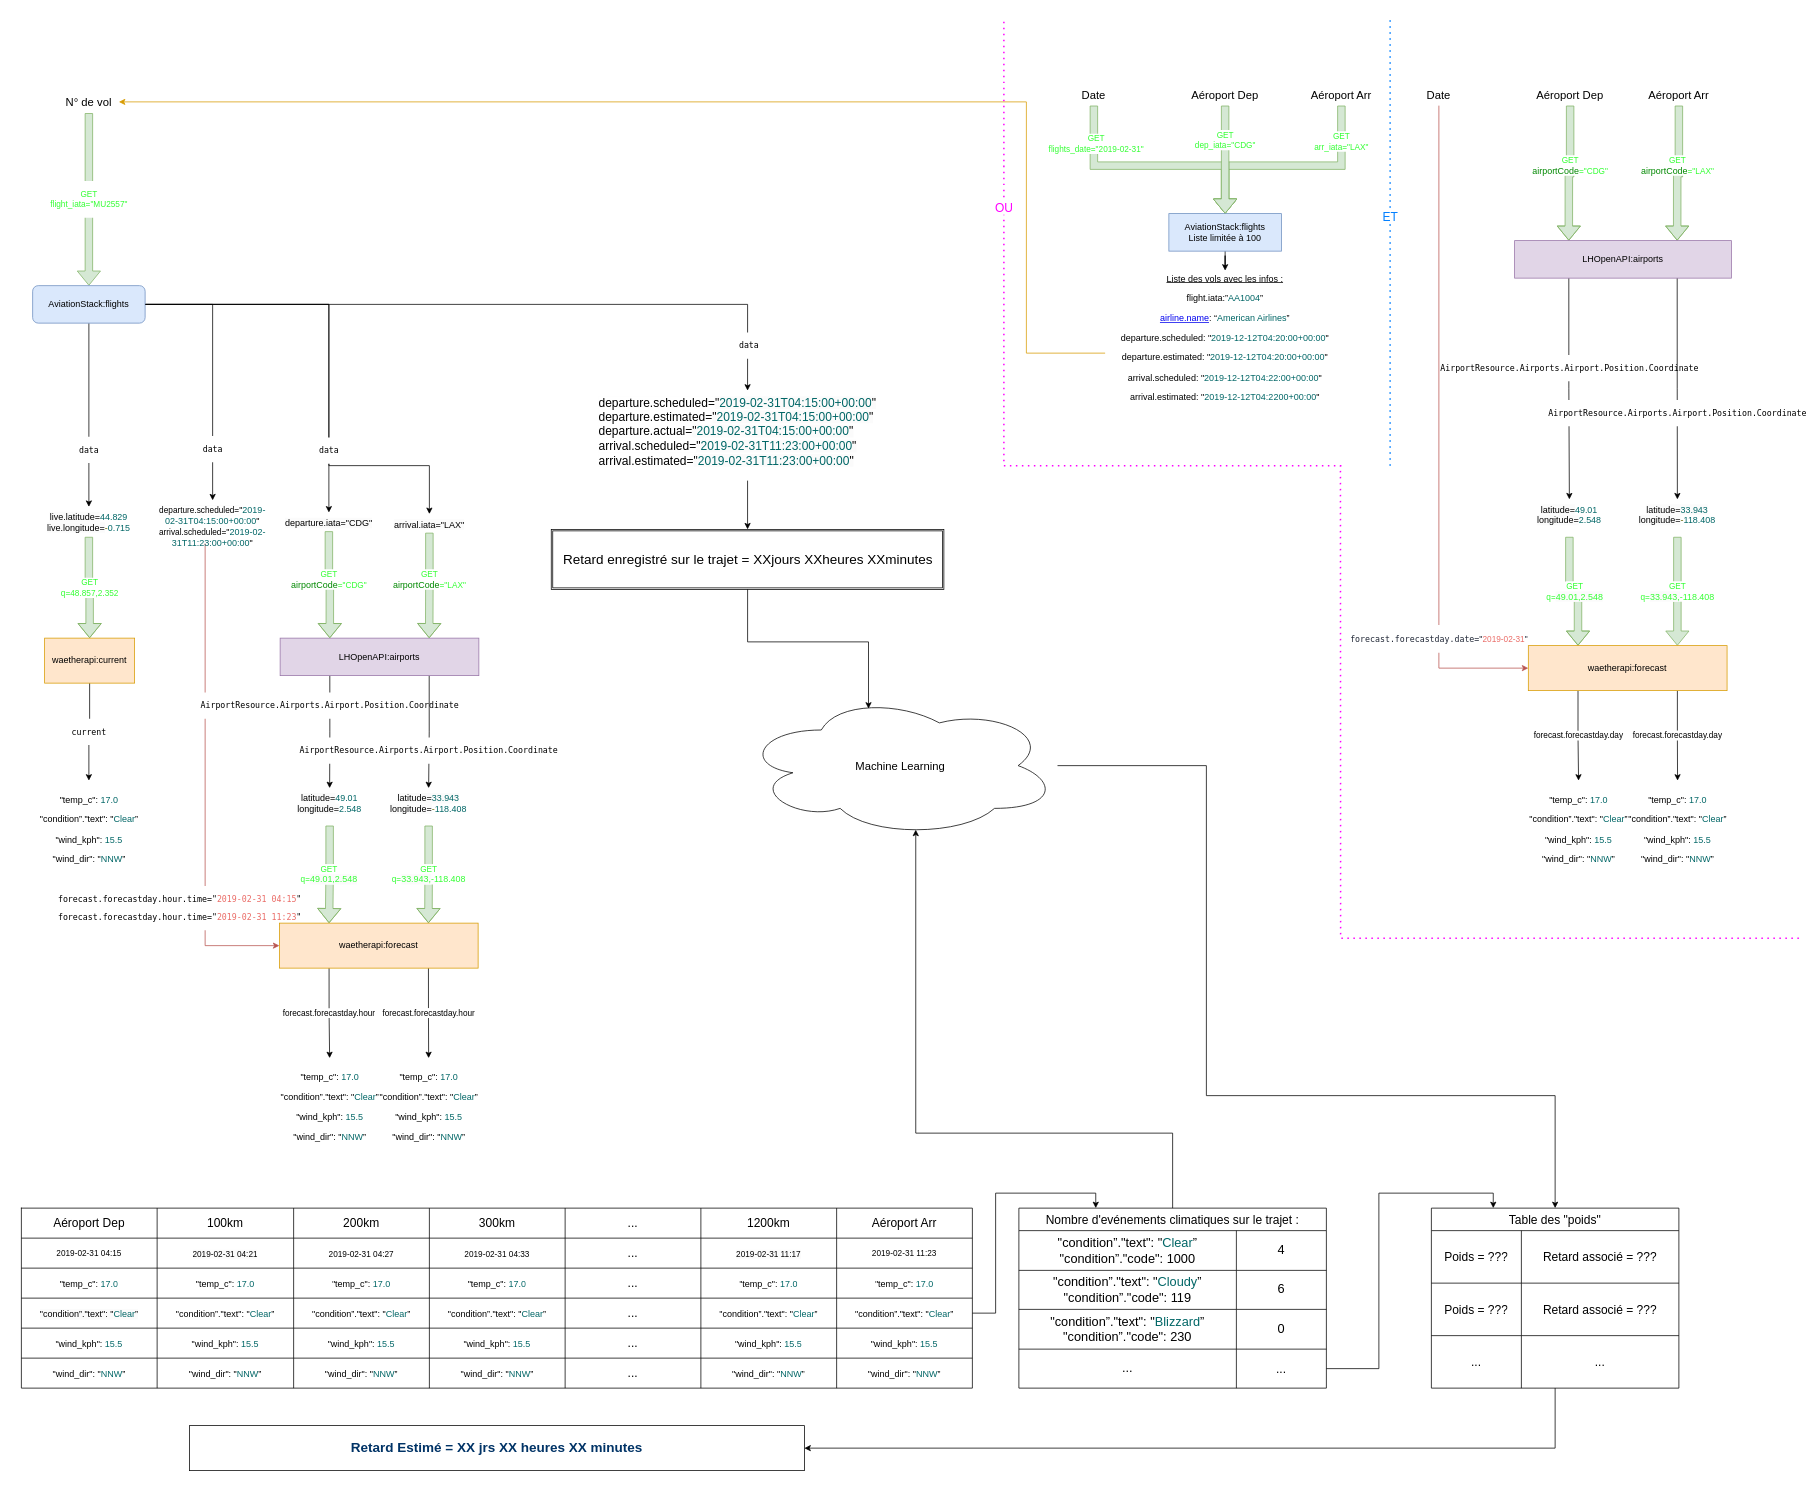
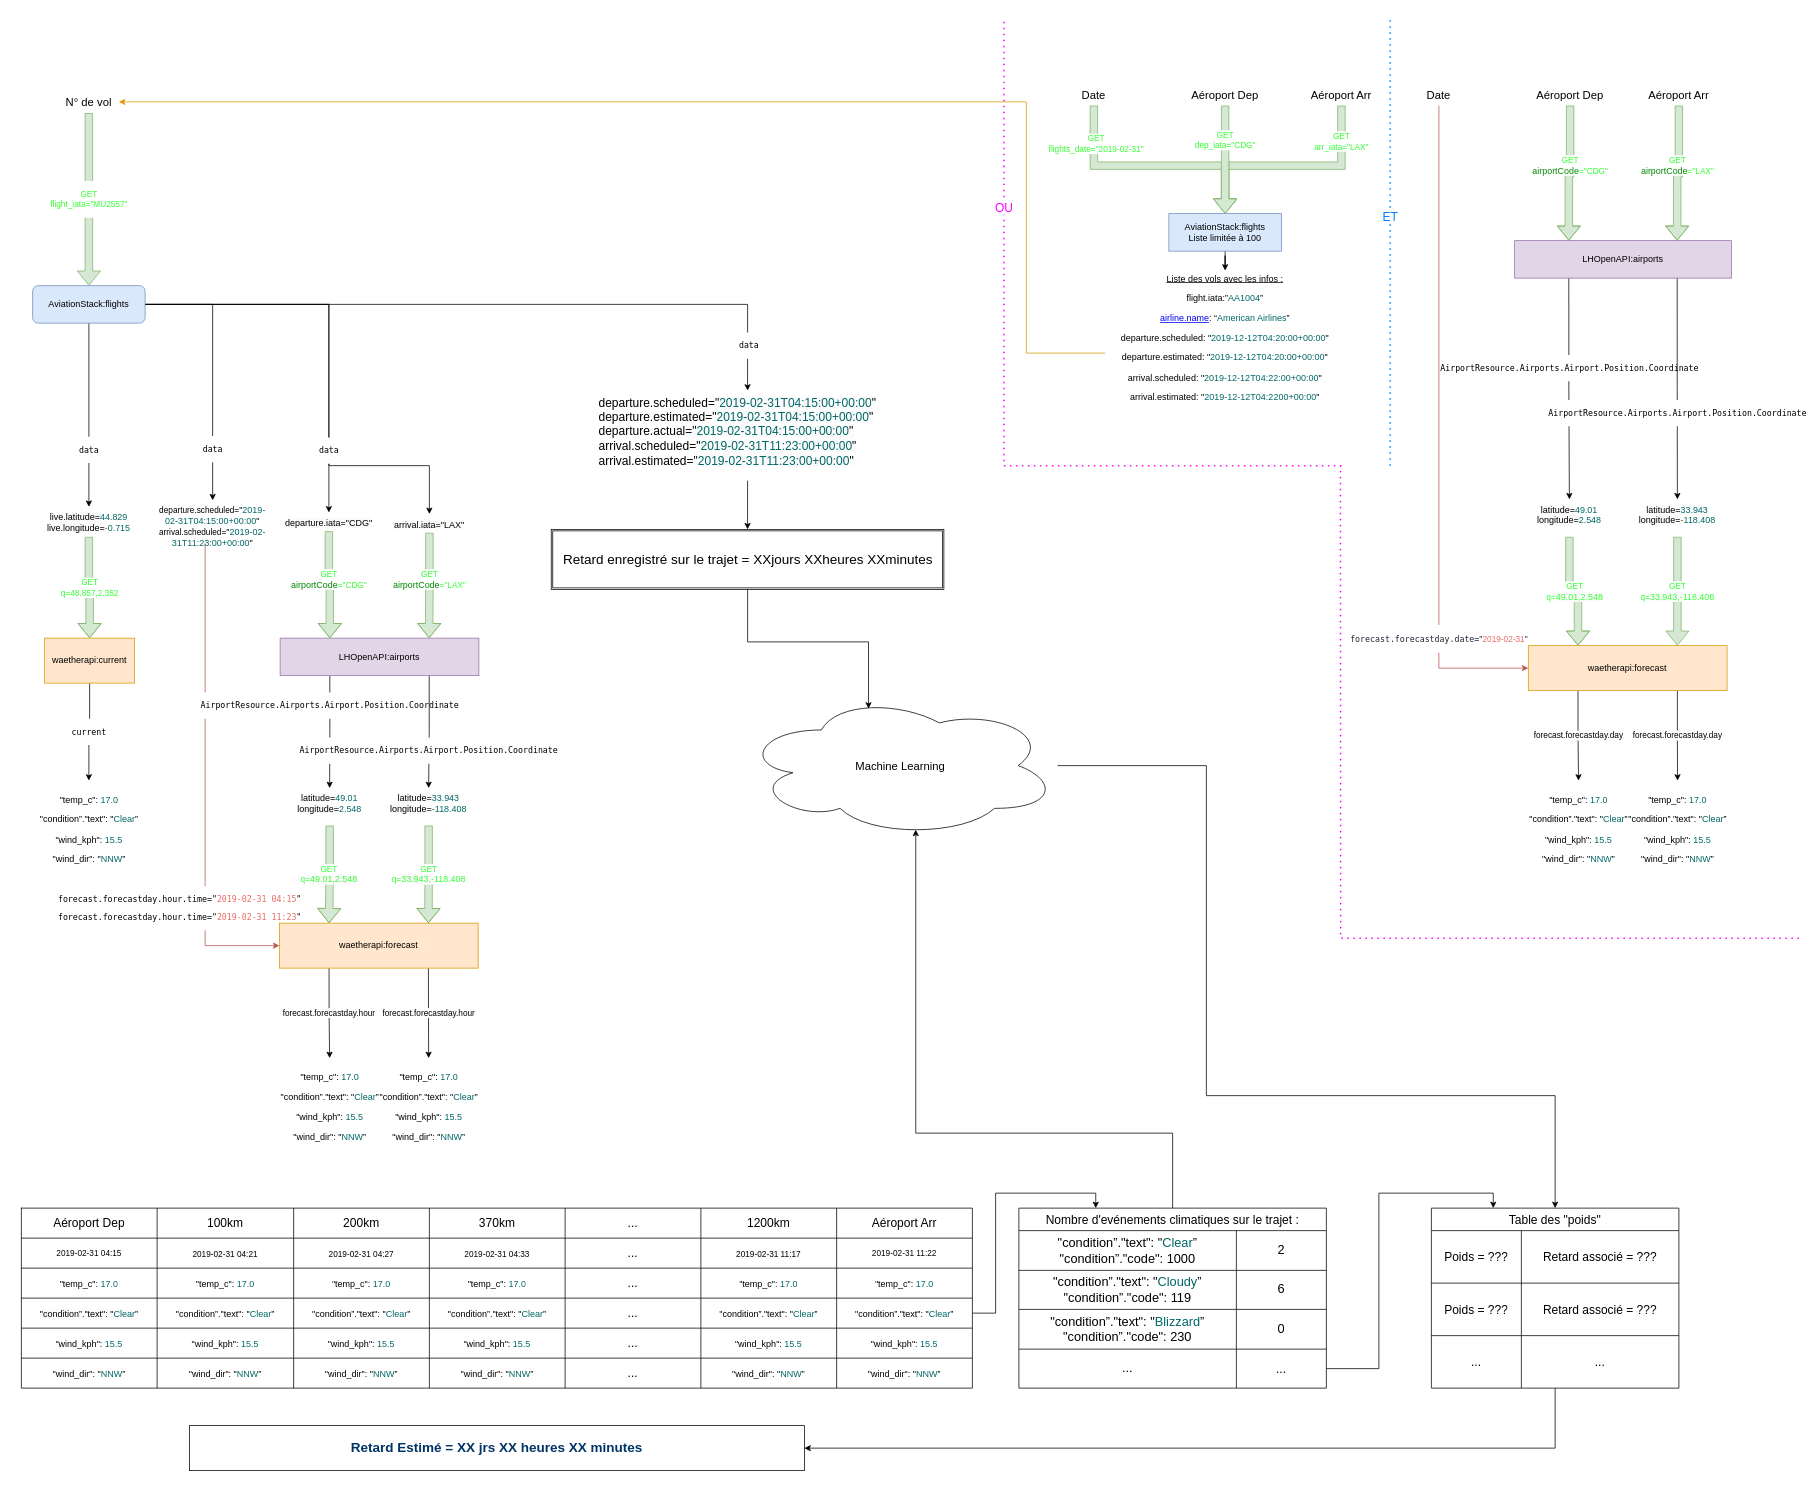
- <mxCell id="70" value="300km" style="shape=partialRectangle;html=1;whiteSpace=wrap;connectable=0;strokeColor=inherit;overflow=hidden;fillColor=none;top=0;left=0;bottom=0;right=0;pointerEvents=1;fontSize=16;" parent="66" vertex="1"><mxGeometry x="544" width="181" height="40" as="geometry"><mxRectangle width="181" height="40" as="alternateBounds" /></mxGeometry></mxCell>
+ <mxCell id="70" value="370km" style="shape=partialRectangle;html=1;whiteSpace=wrap;connectable=0;strokeColor=inherit;overflow=hidden;fillColor=none;top=0;left=0;bottom=0;right=0;pointerEvents=1;fontSize=16;" parent="66" vertex="1"><mxGeometry x="544" width="181" height="40" as="geometry"><mxRectangle width="181" height="40" as="alternateBounds" /></mxGeometry></mxCell>
- <mxCell id="119" value="&lt;font style=&quot;font-size: 17px;&quot;&gt;4&lt;/font&gt;" style="shape=partialRectangle;html=1;whiteSpace=wrap;connectable=0;strokeColor=inherit;overflow=hidden;fillColor=none;top=0;left=0;bottom=0;right=0;pointerEvents=1;fontSize=16;" parent="117" vertex="1"><mxGeometry x="290" width="120" height="53" as="geometry"><mxRectangle width="120" height="53" as="alternateBounds" /></mxGeometry></mxCell>
+ <mxCell id="119" value="&lt;font style=&quot;font-size: 17px;&quot;&gt;2&lt;/font&gt;" style="shape=partialRectangle;html=1;whiteSpace=wrap;connectable=0;strokeColor=inherit;overflow=hidden;fillColor=none;top=0;left=0;bottom=0;right=0;pointerEvents=1;fontSize=16;" parent="117" vertex="1"><mxGeometry x="290" width="120" height="53" as="geometry"><mxRectangle width="120" height="53" as="alternateBounds" /></mxGeometry></mxCell>
- <mxCell id="81" value="&lt;p style=&quot;font-size: 11px; background-color: rgb(255, 255, 255);&quot;&gt;2019-02-31 11:23&lt;/p&gt;" style="shape=partialRectangle;html=1;whiteSpace=wrap;connectable=0;strokeColor=inherit;overflow=hidden;fillColor=none;top=0;left=0;bottom=0;right=0;pointerEvents=1;fontSize=16;" parent="74" vertex="1"><mxGeometry x="1087" width="181" height="40" as="geometry"><mxRectangle width="181" height="40" as="alternateBounds" /></mxGeometry></mxCell>
+ <mxCell id="81" value="&lt;p style=&quot;font-size: 11px; background-color: rgb(255, 255, 255);&quot;&gt;2019-02-31 11:22&lt;/p&gt;" style="shape=partialRectangle;html=1;whiteSpace=wrap;connectable=0;strokeColor=inherit;overflow=hidden;fillColor=none;top=0;left=0;bottom=0;right=0;pointerEvents=1;fontSize=16;" parent="74" vertex="1"><mxGeometry x="1087" width="181" height="40" as="geometry"><mxRectangle width="181" height="40" as="alternateBounds" /></mxGeometry></mxCell>
